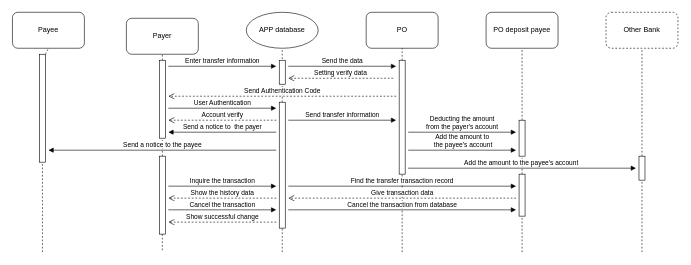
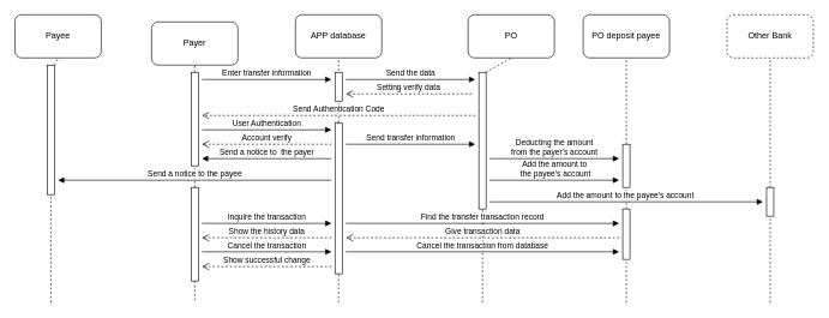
- <mxCell id="5" value="APP database" style="ellipse;whiteSpace=wrap;html=1;" vertex="1" parent="1"><mxGeometry x="410" y="20" width="120" height="60" as="geometry" /></mxCell>
+ <mxCell id="5" value="APP database" style="rounded=1;whiteSpace=wrap;html=1;" vertex="1" parent="1"><mxGeometry x="410" y="20" width="120" height="60" as="geometry" /></mxCell>
- <mxCell id="6" value="PO" style="rounded=1;whiteSpace=wrap;html=1;" vertex="1" parent="1"><mxGeometry x="610" y="20" width="120" height="60" as="geometry" /></mxCell>
+ <mxCell id="6" value="PO" style="rounded=1;whiteSpace=wrap;html=1;" vertex="1" parent="1"><mxGeometry x="650" y="20" width="120" height="60" as="geometry" /></mxCell>
